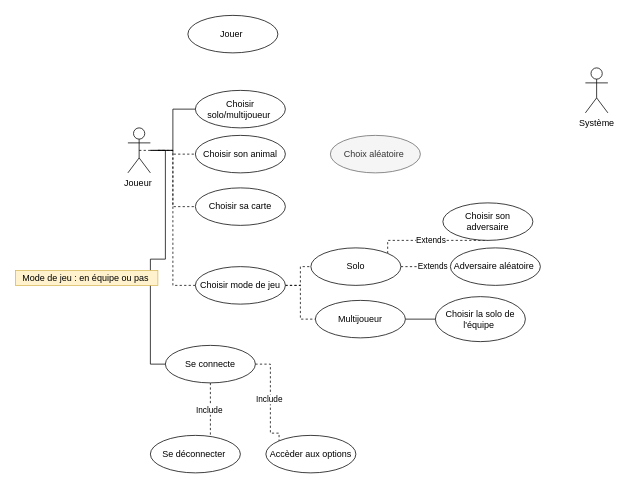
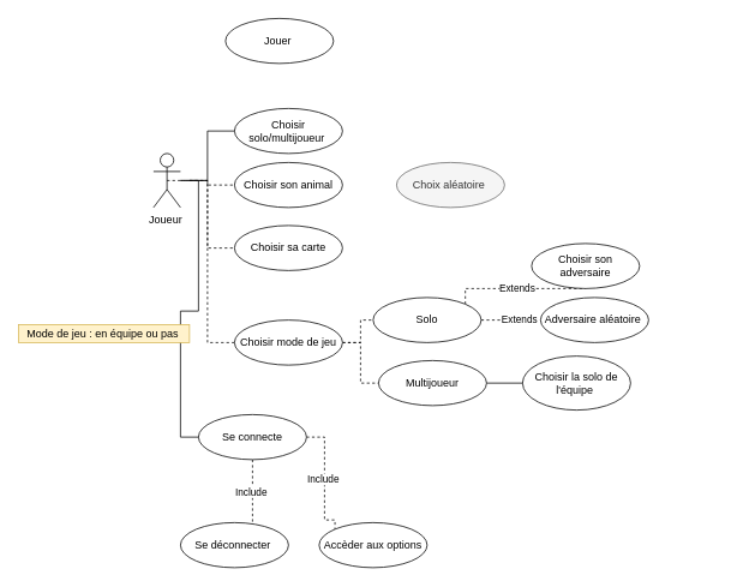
- <mxCell id="30" value="Système" style="shape=umlActor;verticalLabelPosition=bottom;verticalAlign=top;html=1;outlineConnect=0;" vertex="1" parent="1"><mxGeometry x="780" y="90" width="30" height="60" as="geometry" /></mxCell>
